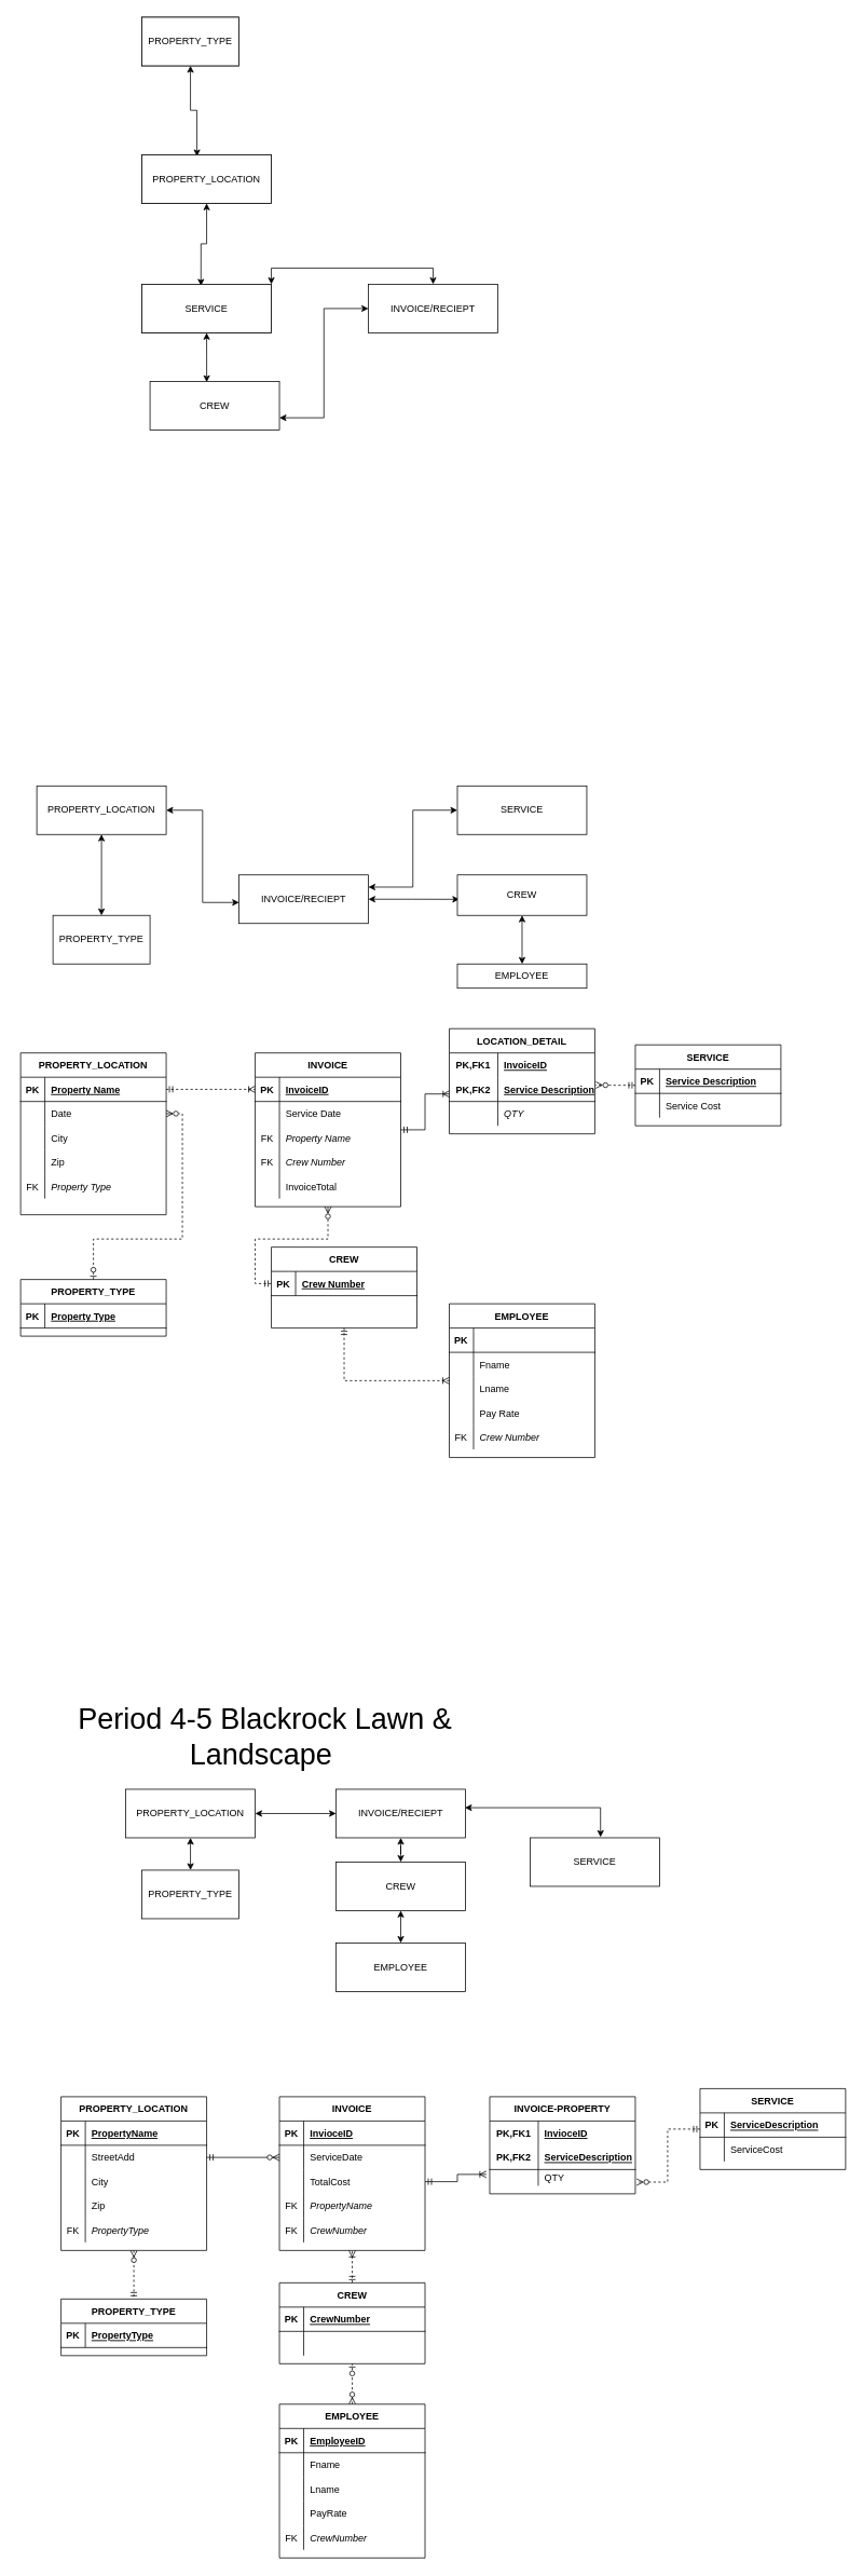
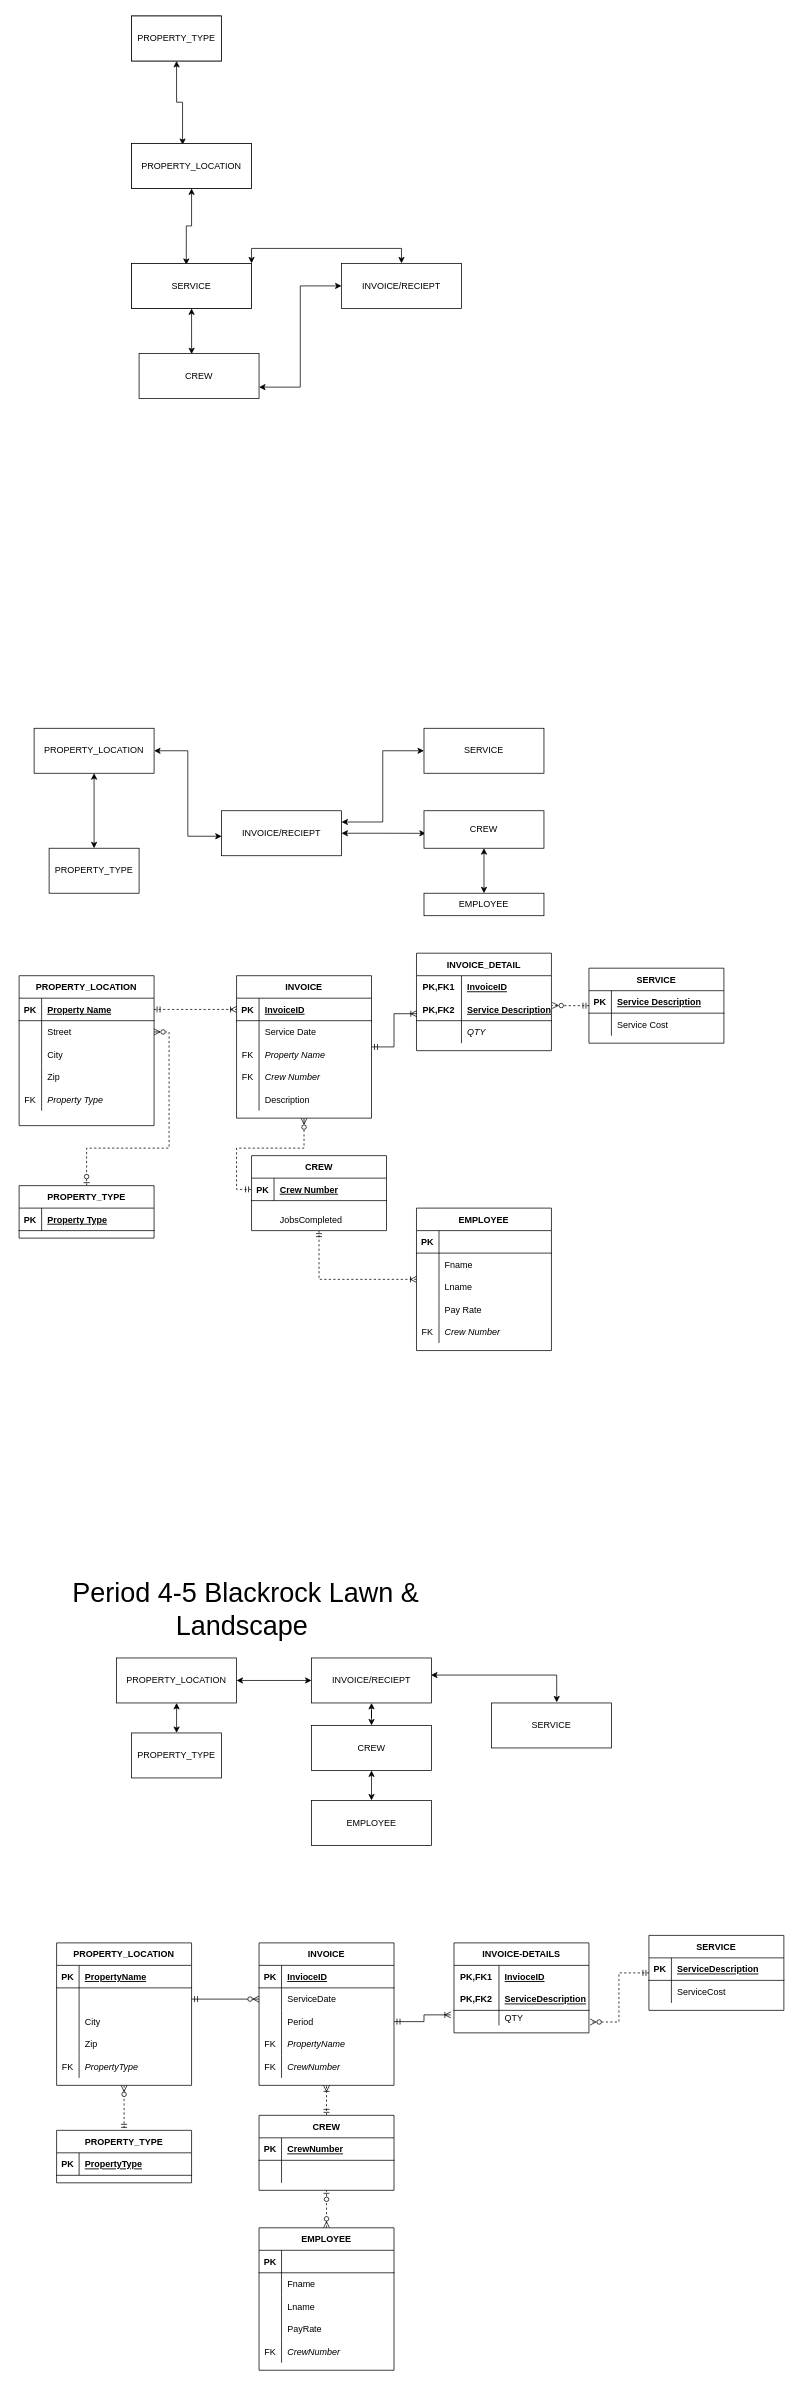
- <mxCell id="175" value="LOCATION_DETAIL" style="shape=table;startSize=30;container=1;collapsible=1;childLayout=tableLayout;fixedRows=1;rowLines=0;fontStyle=1;align=center;resizeLast=1;" parent="1" vertex="1"><mxGeometry x="555" y="1270" width="180" height="130" as="geometry" /></mxCell>
+ <mxCell id="175" value="INVOICE_DETAIL" style="shape=table;startSize=30;container=1;collapsible=1;childLayout=tableLayout;fixedRows=1;rowLines=0;fontStyle=1;align=center;resizeLast=1;" parent="1" vertex="1"><mxGeometry x="555" y="1270" width="180" height="130" as="geometry" /></mxCell>
- <mxCell id="37" value="Date" style="shape=partialRectangle;connectable=0;fillColor=none;top=0;left=0;bottom=0;right=0;align=left;spacingLeft=6;overflow=hidden;" parent="35" vertex="1"><mxGeometry x="30" width="150" height="30" as="geometry" /></mxCell>
+ <mxCell id="37" value="Street" style="shape=partialRectangle;connectable=0;fillColor=none;top=0;left=0;bottom=0;right=0;align=left;spacingLeft=6;overflow=hidden;" parent="35" vertex="1"><mxGeometry x="30" width="150" height="30" as="geometry" /></mxCell>
- <mxCell id="64" value="InvoiceTotal" style="shape=partialRectangle;connectable=0;fillColor=none;top=0;left=0;bottom=0;right=0;align=left;spacingLeft=6;overflow=hidden;" parent="62" vertex="1"><mxGeometry x="30" width="150" height="30" as="geometry" /></mxCell>
+ <mxCell id="64" value="Description" style="shape=partialRectangle;connectable=0;fillColor=none;top=0;left=0;bottom=0;right=0;align=left;spacingLeft=6;overflow=hidden;" parent="62" vertex="1"><mxGeometry x="30" width="150" height="30" as="geometry" /></mxCell>
+ <mxCell id="200" value="JobsCompleted" style="shape=partialRectangle;connectable=0;fillColor=none;top=0;left=0;bottom=0;right=0;align=left;spacingLeft=6;overflow=hidden;" parent="198" vertex="1"><mxGeometry x="30" width="150" height="30" as="geometry" /></mxCell>
- <mxCell id="187" value="INVOICE-PROPERTY" style="shape=table;startSize=30;container=1;collapsible=1;childLayout=tableLayout;fixedRows=1;rowLines=0;fontStyle=1;align=center;resizeLast=1;labelBackgroundColor=none;" parent="1" vertex="1"><mxGeometry x="605" y="2590" width="180" height="120" as="geometry" /></mxCell>
+ <mxCell id="187" value="INVOICE-DETAILS" style="shape=table;startSize=30;container=1;collapsible=1;childLayout=tableLayout;fixedRows=1;rowLines=0;fontStyle=1;align=center;resizeLast=1;labelBackgroundColor=none;" parent="1" vertex="1"><mxGeometry x="605" y="2590" width="180" height="120" as="geometry" /></mxCell>
- <mxCell id="135" value="StreetAdd" style="shape=partialRectangle;connectable=0;fillColor=none;top=0;left=0;bottom=0;right=0;align=left;spacingLeft=6;overflow=hidden;" parent="133" vertex="1"><mxGeometry x="30" width="150" height="30" as="geometry" /></mxCell>
- <mxCell id="121" value="TotalCost" style="shape=partialRectangle;connectable=0;fillColor=none;top=0;left=0;bottom=0;right=0;align=left;spacingLeft=6;overflow=hidden;labelBackgroundColor=none;" parent="119" vertex="1"><mxGeometry x="30" width="150" height="30" as="geometry" /></mxCell>
+ <mxCell id="121" value="Period" style="shape=partialRectangle;connectable=0;fillColor=none;top=0;left=0;bottom=0;right=0;align=left;spacingLeft=6;overflow=hidden;labelBackgroundColor=none;" parent="119" vertex="1"><mxGeometry x="30" width="150" height="30" as="geometry" /></mxCell>
- <mxCell id="161" value="EmployeeID" style="shape=partialRectangle;connectable=0;fillColor=none;top=0;left=0;bottom=0;right=0;align=left;spacingLeft=6;fontStyle=5;overflow=hidden;" parent="159" vertex="1"><mxGeometry x="30" width="150" height="30" as="geometry" /></mxCell>
